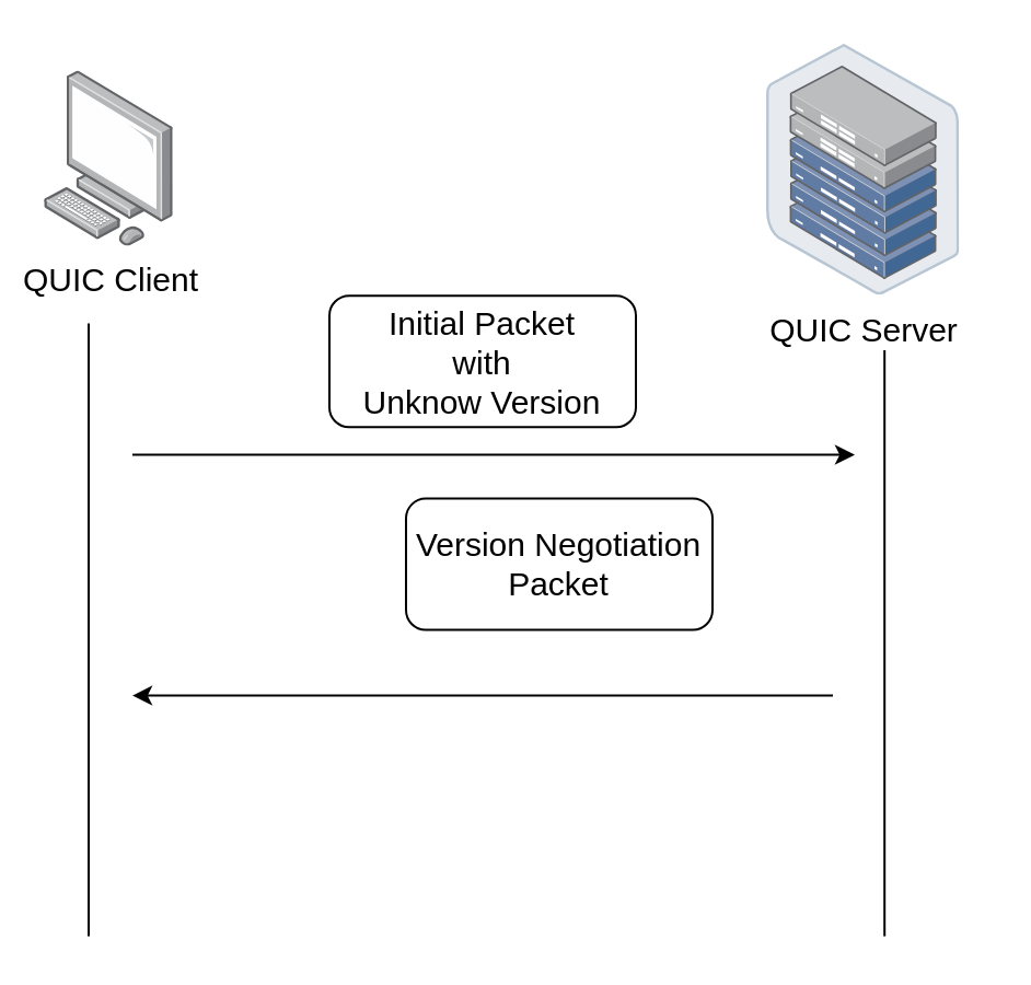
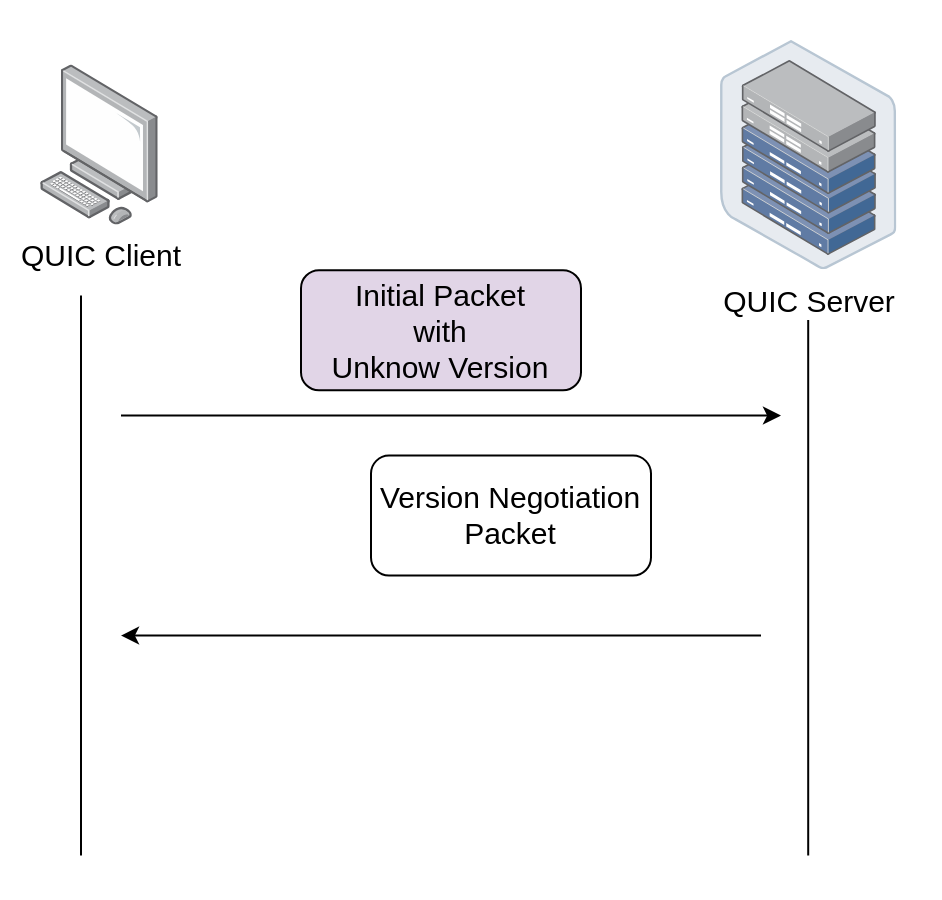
- <mxCell id="5" value="&lt;font style=&quot;font-size: 15px;&quot;&gt;QUIC Server&lt;/font&gt;" style="image;points=[];aspect=fixed;html=1;align=center;shadow=0;dashed=0;image=img/lib/allied_telesis/storage/Datacenter_Server_Half_Rack_ToR.svg;" vertex="1" parent="1"><mxGeometry x="350" y="20" width="88.2" height="114.6" as="geometry" /></mxCell>
+ <mxCell id="5" value="&lt;font style=&quot;font-size: 15px;&quot;&gt;QUIC Server&lt;/font&gt;" style="image;points=[];aspect=fixed;html=1;align=center;shadow=0;dashed=0;image=img/lib/allied_telesis/storage/Datacenter_Server_Half_Rack_ToR.svg;" vertex="1" parent="1"><mxGeometry x="360" y="20" width="88.2" height="114.6" as="geometry" /></mxCell>
- <mxCell id="7" value="&lt;font style=&quot;font-size: 15px;&quot;&gt;Initial Packet&lt;/font&gt;&lt;div style=&quot;font-size: 15px;&quot;&gt;&lt;font style=&quot;font-size: 15px;&quot;&gt;with&lt;/font&gt;&lt;/div&gt;&lt;div style=&quot;font-size: 15px;&quot;&gt;&lt;font style=&quot;font-size: 15px;&quot;&gt;Unknow Version&lt;/font&gt;&lt;/div&gt;" style="rounded=1;whiteSpace=wrap;html=1;" vertex="1" parent="1"><mxGeometry x="150" y="134.6" width="140" height="60" as="geometry" /></mxCell>
+ <mxCell id="7" value="&lt;font style=&quot;font-size: 15px;&quot;&gt;Initial Packet&lt;/font&gt;&lt;div style=&quot;font-size: 15px;&quot;&gt;&lt;font style=&quot;font-size: 15px;&quot;&gt;with&lt;/font&gt;&lt;/div&gt;&lt;div style=&quot;font-size: 15px;&quot;&gt;&lt;font style=&quot;font-size: 15px;&quot;&gt;Unknow Version&lt;/font&gt;&lt;/div&gt;" style="rounded=1;whiteSpace=wrap;html=1;fillColor=#e1d5e7;" vertex="1" parent="1"><mxGeometry x="150" y="134.6" width="140" height="60" as="geometry" /></mxCell>
